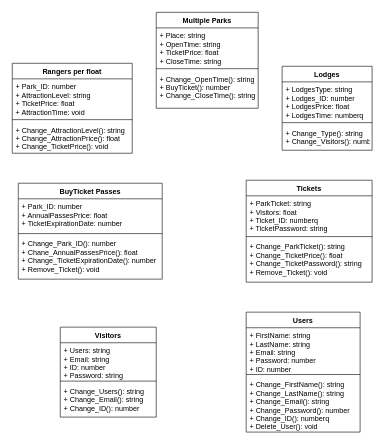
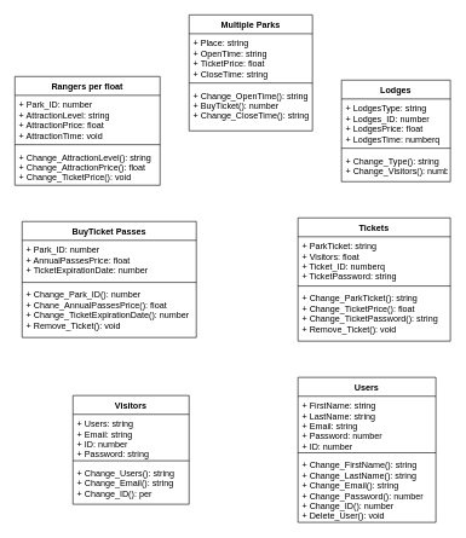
- <mxCell id="15" value="+ Park_ID: number&#10;+ AttractionLevel: string&#10;+ TicketPrice: float&#10;+ AttractionTime: void" style="text;strokeColor=none;fillColor=none;align=left;verticalAlign=top;spacingLeft=4;spacingRight=4;overflow=hidden;rotatable=0;points=[[0,0.5],[1,0.5]];portConstraint=eastwest;" vertex="1" parent="14"><mxGeometry y="26" width="200" height="64" as="geometry" /></mxCell>
+ <mxCell id="15" value="+ Park_ID: number&#10;+ AttractionLevel: string&#10;+ AttractionPrice: float&#10;+ AttractionTime: void" style="text;strokeColor=none;fillColor=none;align=left;verticalAlign=top;spacingLeft=4;spacingRight=4;overflow=hidden;rotatable=0;points=[[0,0.5],[1,0.5]];portConstraint=eastwest;" vertex="1" parent="14"><mxGeometry y="26" width="200" height="64" as="geometry" /></mxCell>
- <mxCell id="5" value="+ Change_FirstName(): string&#10;+ Change_LastName(): string&#10;+ Change_Email(): string&#10;+ Change_Password(): number&#10;+ Change_ID(): numberq&#10;+ Delete_User(): void" style="text;strokeColor=none;fillColor=none;align=left;verticalAlign=top;spacingLeft=4;spacingRight=4;overflow=hidden;rotatable=0;points=[[0,0.5],[1,0.5]];portConstraint=eastwest;" vertex="1" parent="2"><mxGeometry y="108" width="190" height="92" as="geometry" /></mxCell>
+ <mxCell id="5" value="+ Change_FirstName(): string&#10;+ Change_LastName(): string&#10;+ Change_Email(): string&#10;+ Change_Password(): number&#10;+ Change_ID(): number&#10;+ Delete_User(): void" style="text;strokeColor=none;fillColor=none;align=left;verticalAlign=top;spacingLeft=4;spacingRight=4;overflow=hidden;rotatable=0;points=[[0,0.5],[1,0.5]];portConstraint=eastwest;" vertex="1" parent="2"><mxGeometry y="108" width="190" height="92" as="geometry" /></mxCell>
- <mxCell id="29" value="+ Change_Users(): string&#10;+ Change_Email(): string&#10;+ Change_ID(): number" style="text;strokeColor=none;fillColor=none;align=left;verticalAlign=top;spacingLeft=4;spacingRight=4;overflow=hidden;rotatable=0;points=[[0,0.5],[1,0.5]];portConstraint=eastwest;" vertex="1" parent="26"><mxGeometry y="94" width="160" height="56" as="geometry" /></mxCell>
+ <mxCell id="29" value="+ Change_Users(): string&#10;+ Change_Email(): string&#10;+ Change_ID(): per" style="text;strokeColor=none;fillColor=none;align=left;verticalAlign=top;spacingLeft=4;spacingRight=4;overflow=hidden;rotatable=0;points=[[0,0.5],[1,0.5]];portConstraint=eastwest;" vertex="1" parent="26"><mxGeometry y="94" width="160" height="56" as="geometry" /></mxCell>
